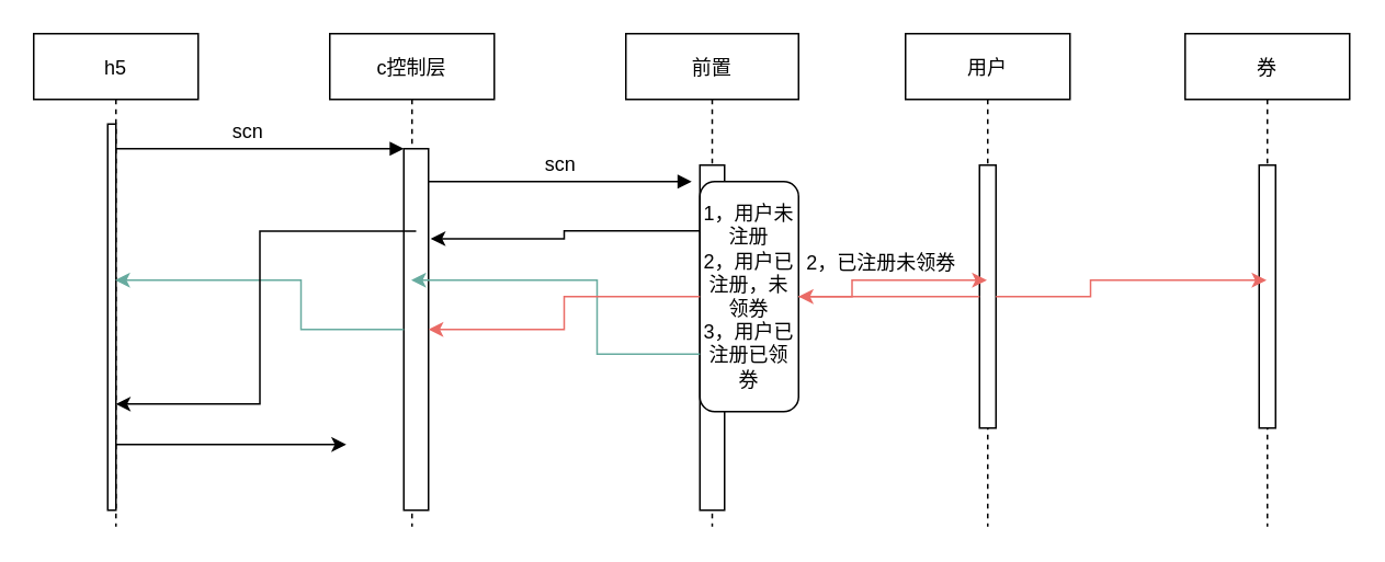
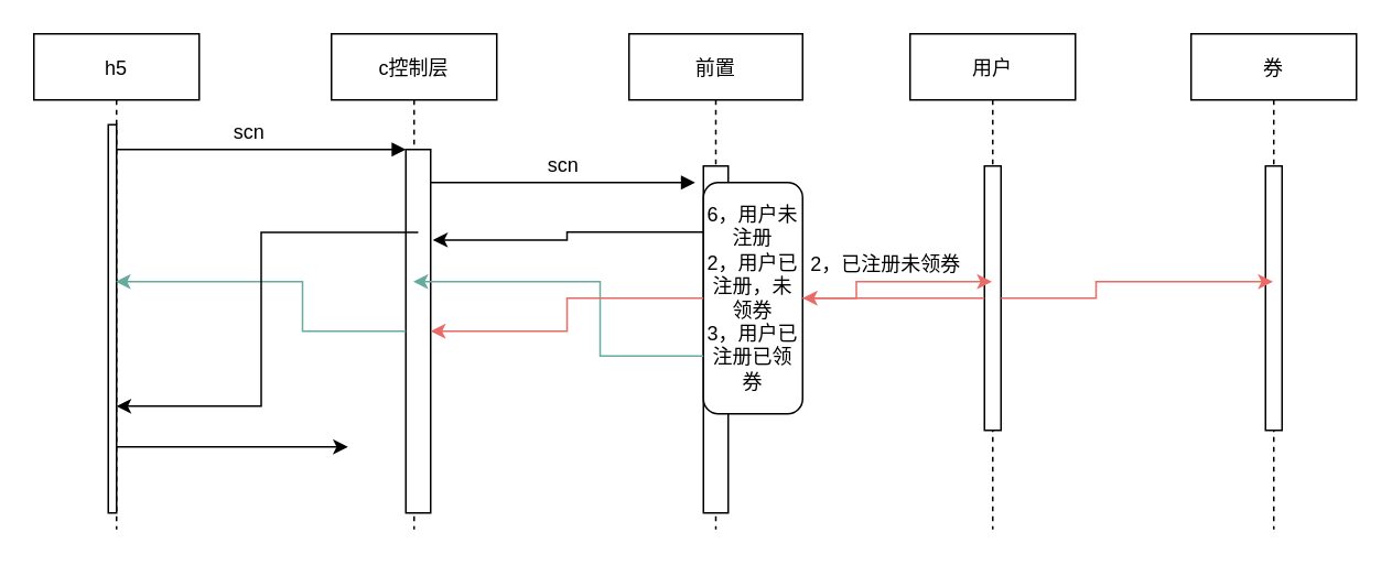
- <mxCell id="10" value="1，用户未注册&lt;br&gt;2，用户已注册，未领券&lt;br&gt;3，用户已注册已领券" style="rounded=1;whiteSpace=wrap;html=1;" vertex="1" parent="8"><mxGeometry x="45" y="90" width="60" height="140" as="geometry" /></mxCell>
+ <mxCell id="10" value="6，用户未注册&lt;br&gt;2，用户已注册，未领券&lt;br&gt;3，用户已注册已领券" style="rounded=1;whiteSpace=wrap;html=1;" vertex="1" parent="8"><mxGeometry x="45" y="90" width="60" height="140" as="geometry" /></mxCell>
